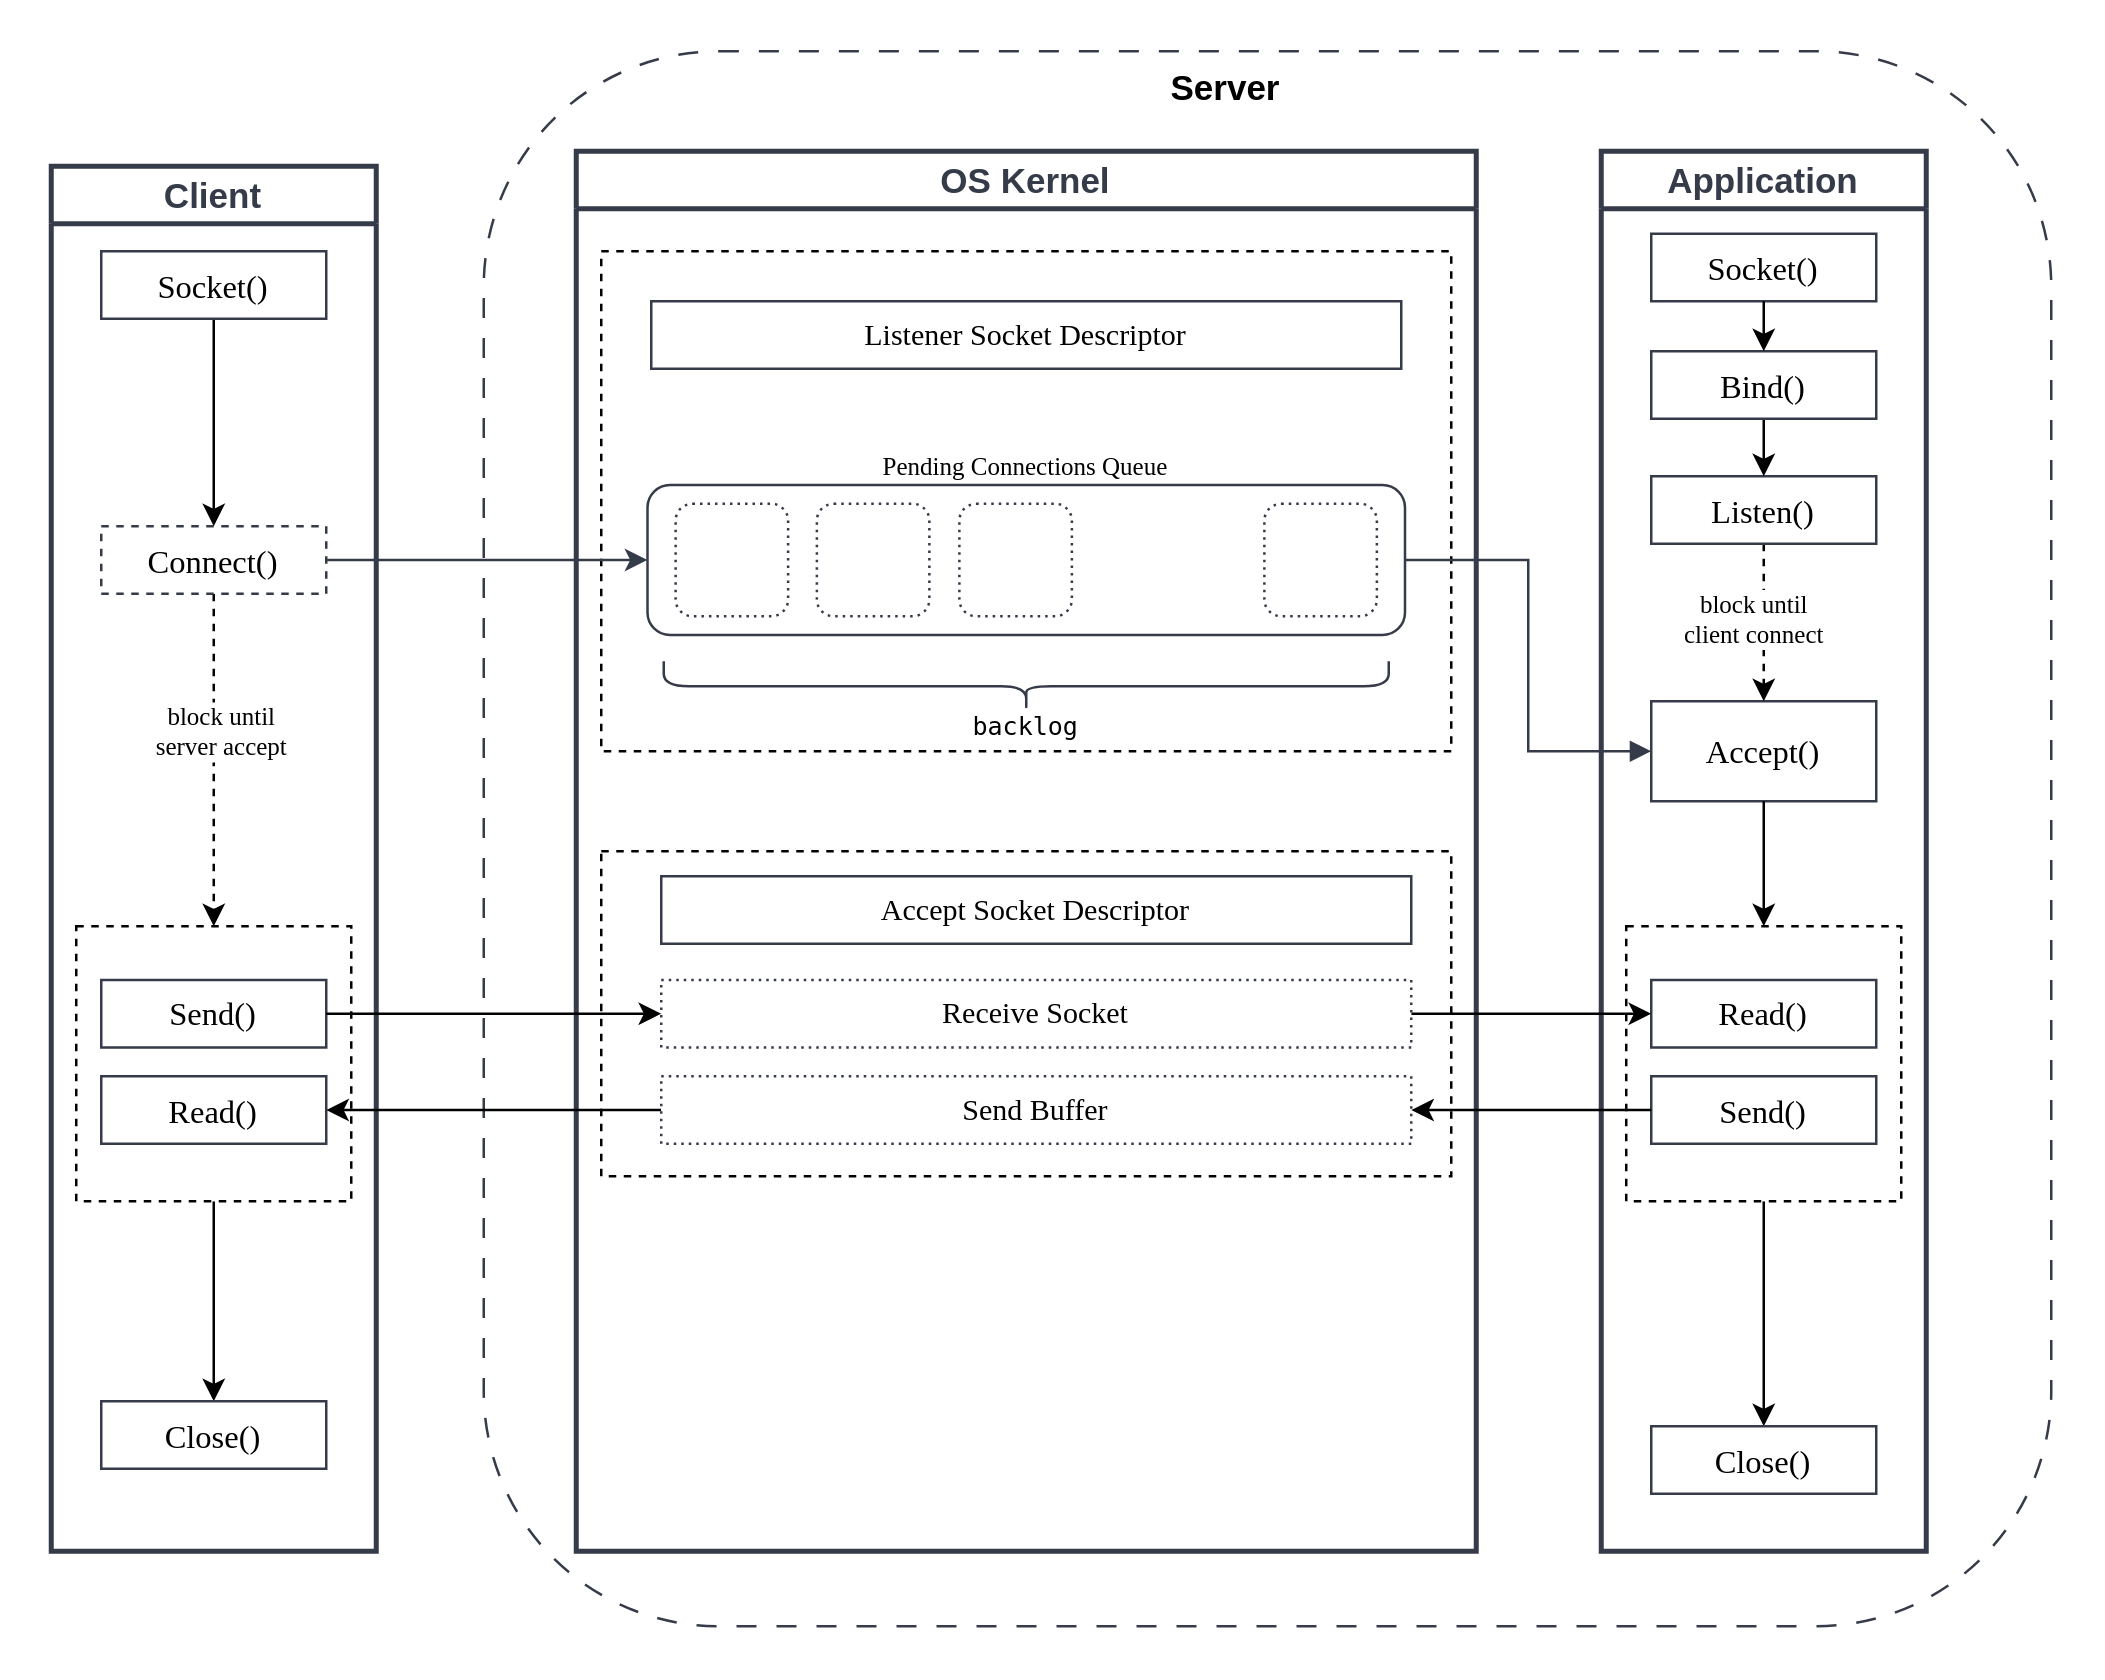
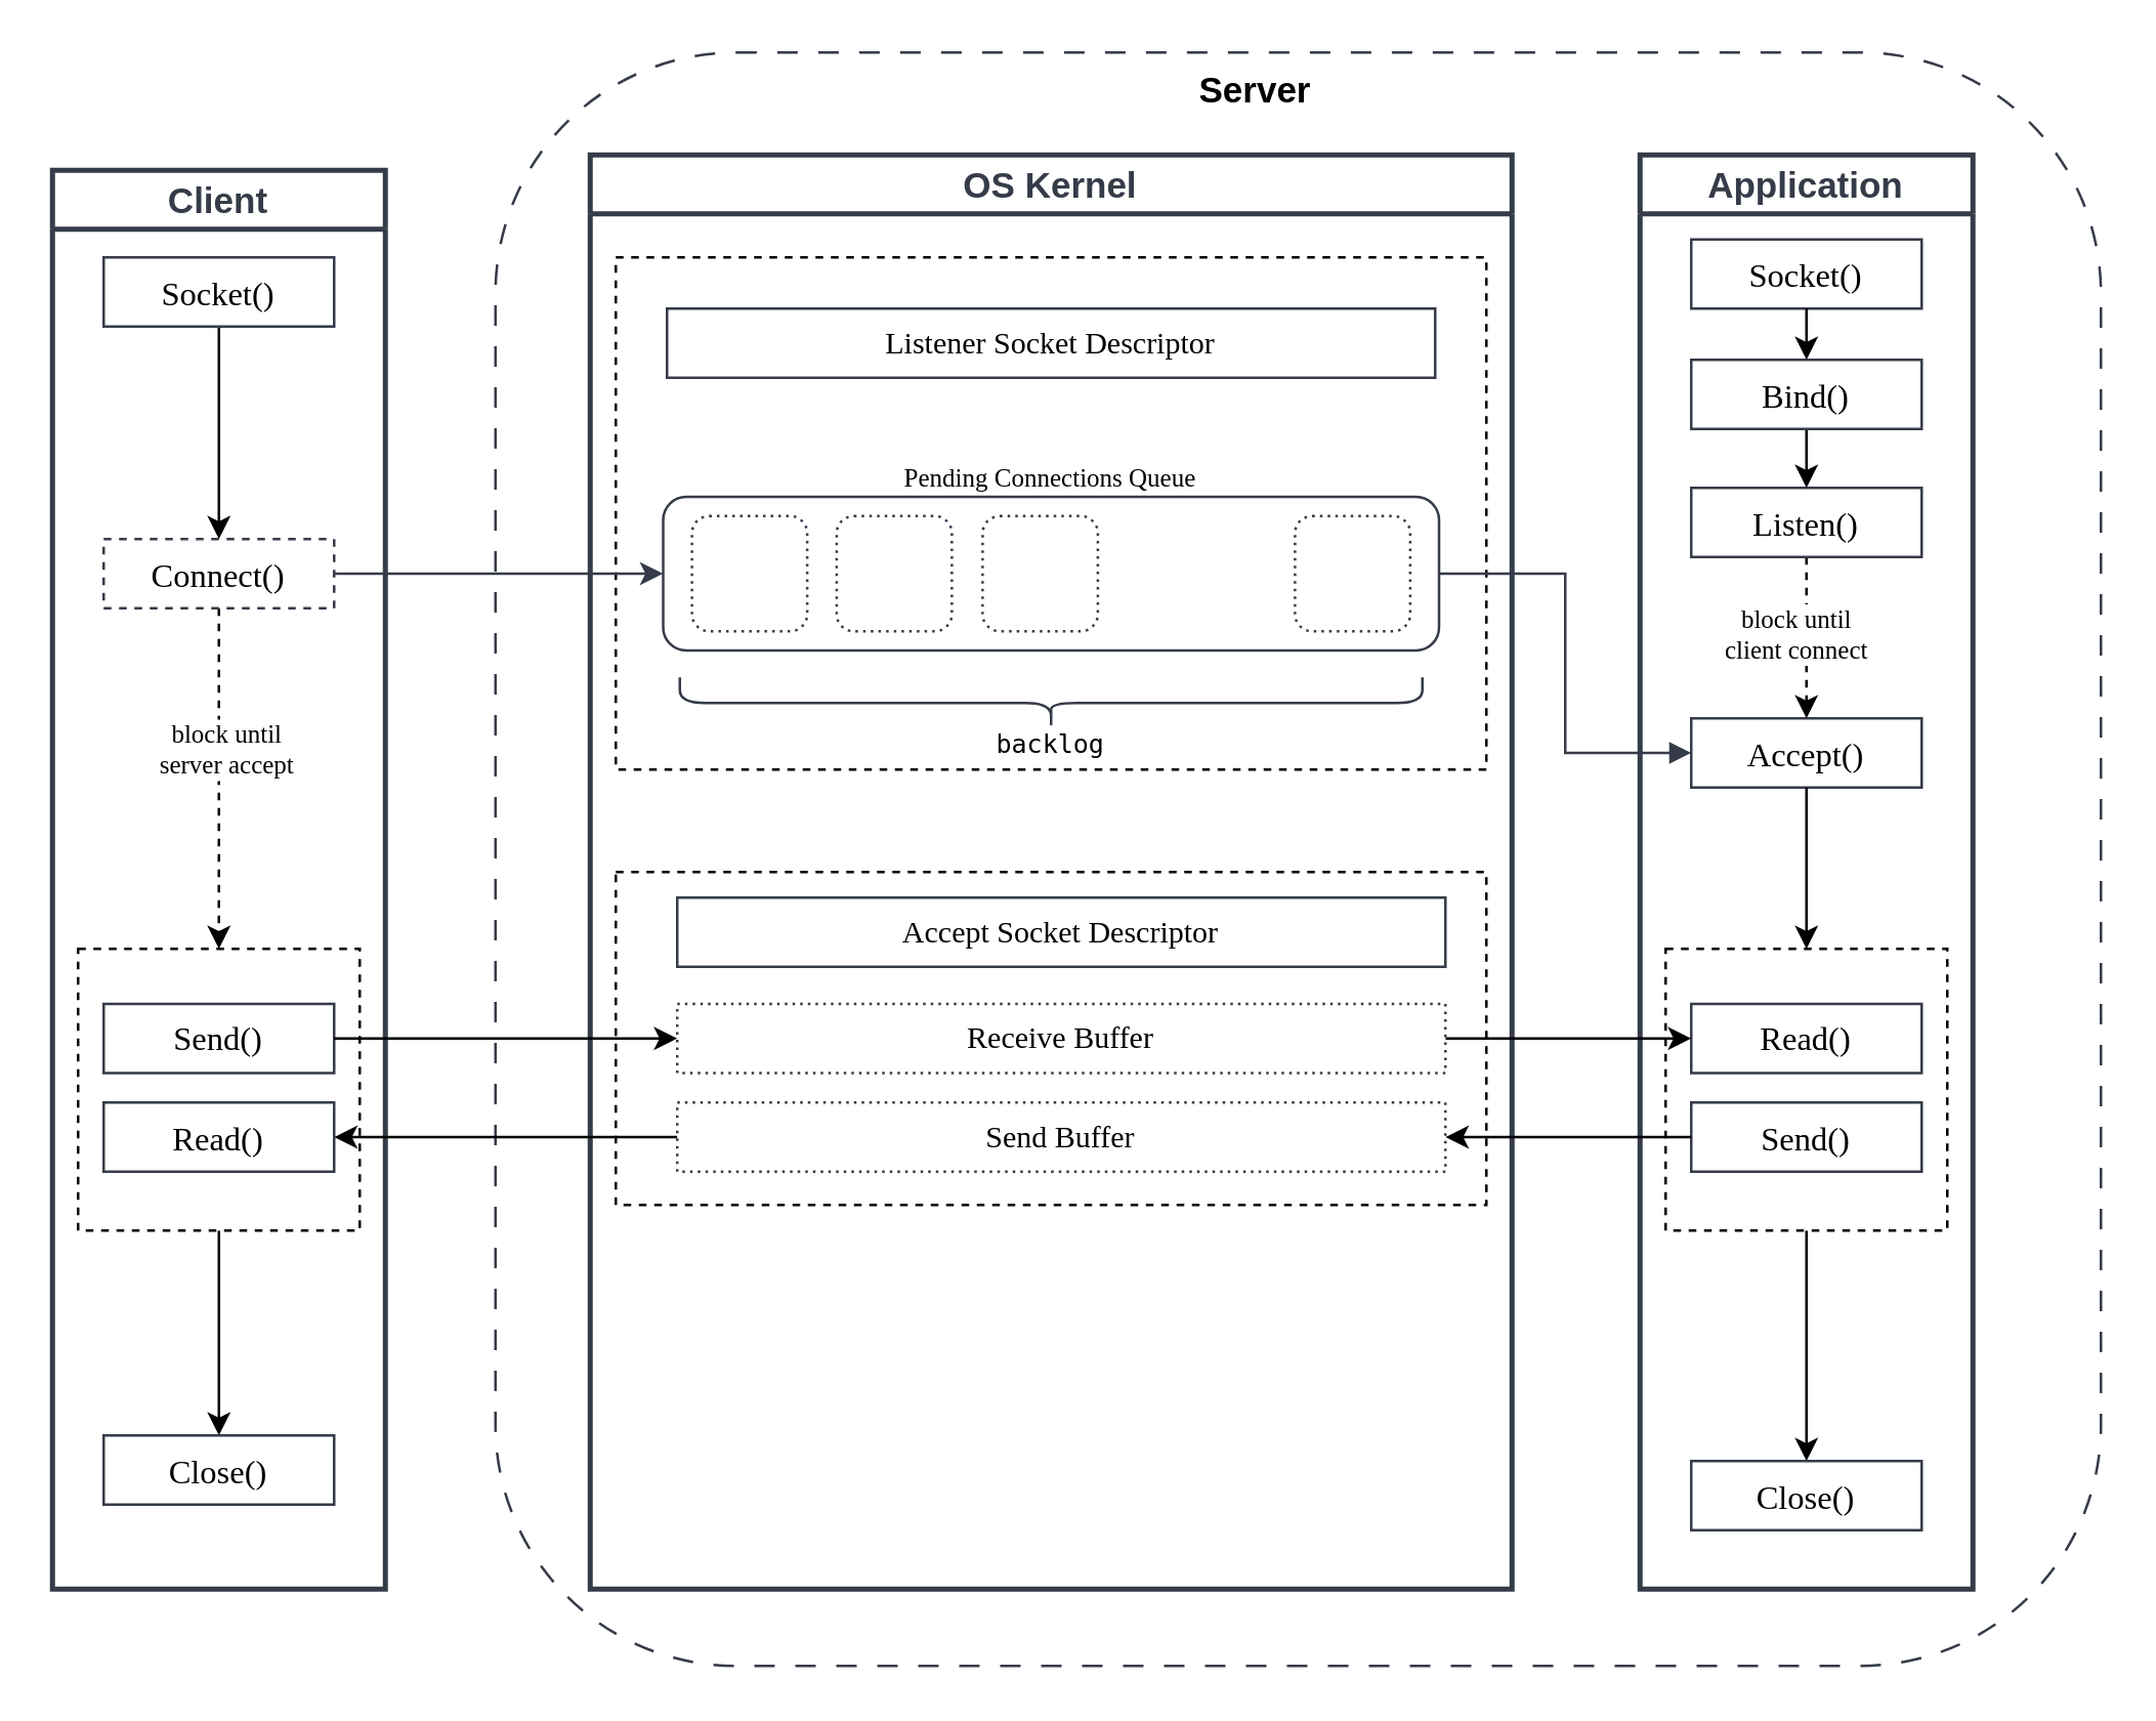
- <mxCell id="27" value="&lt;span style=&quot;font-weight: normal;&quot;&gt;Accept()&lt;/span&gt;" style="rounded=0;whiteSpace=wrap;html=1;strokeColor=#353B48;align=center;verticalAlign=middle;fontFamily=Lucida Console;fontSize=13;fontColor=default;fillColor=default;fontStyle=1" vertex="1" parent="26"><mxGeometry x="20" y="220" width="90" height="40" as="geometry" /></mxCell>
+ <mxCell id="27" value="&lt;span style=&quot;font-weight: normal;&quot;&gt;Accept()&lt;/span&gt;" style="rounded=0;whiteSpace=wrap;html=1;strokeColor=#353B48;align=center;verticalAlign=middle;fontFamily=Lucida Console;fontSize=13;fontColor=default;fillColor=default;fontStyle=1" vertex="1" parent="26"><mxGeometry x="20" y="220" width="90" height="27" as="geometry" /></mxCell>
- <mxCell id="43" value="Receive Socket" style="rounded=0;whiteSpace=wrap;html=1;strokeColor=#353B48;align=center;verticalAlign=middle;fontFamily=Lucida Console;fontSize=12;fontColor=default;fillColor=default;fontStyle=0;dashed=1;dashPattern=1 2;" vertex="1" parent="1"><mxGeometry x="264" y="391.5" width="300" height="27" as="geometry" /></mxCell>
+ <mxCell id="43" value="Receive Buffer" style="rounded=0;whiteSpace=wrap;html=1;strokeColor=#353B48;align=center;verticalAlign=middle;fontFamily=Lucida Console;fontSize=12;fontColor=default;fillColor=default;fontStyle=0;dashed=1;dashPattern=1 2;" vertex="1" parent="1"><mxGeometry x="264" y="391.5" width="300" height="27" as="geometry" /></mxCell>
